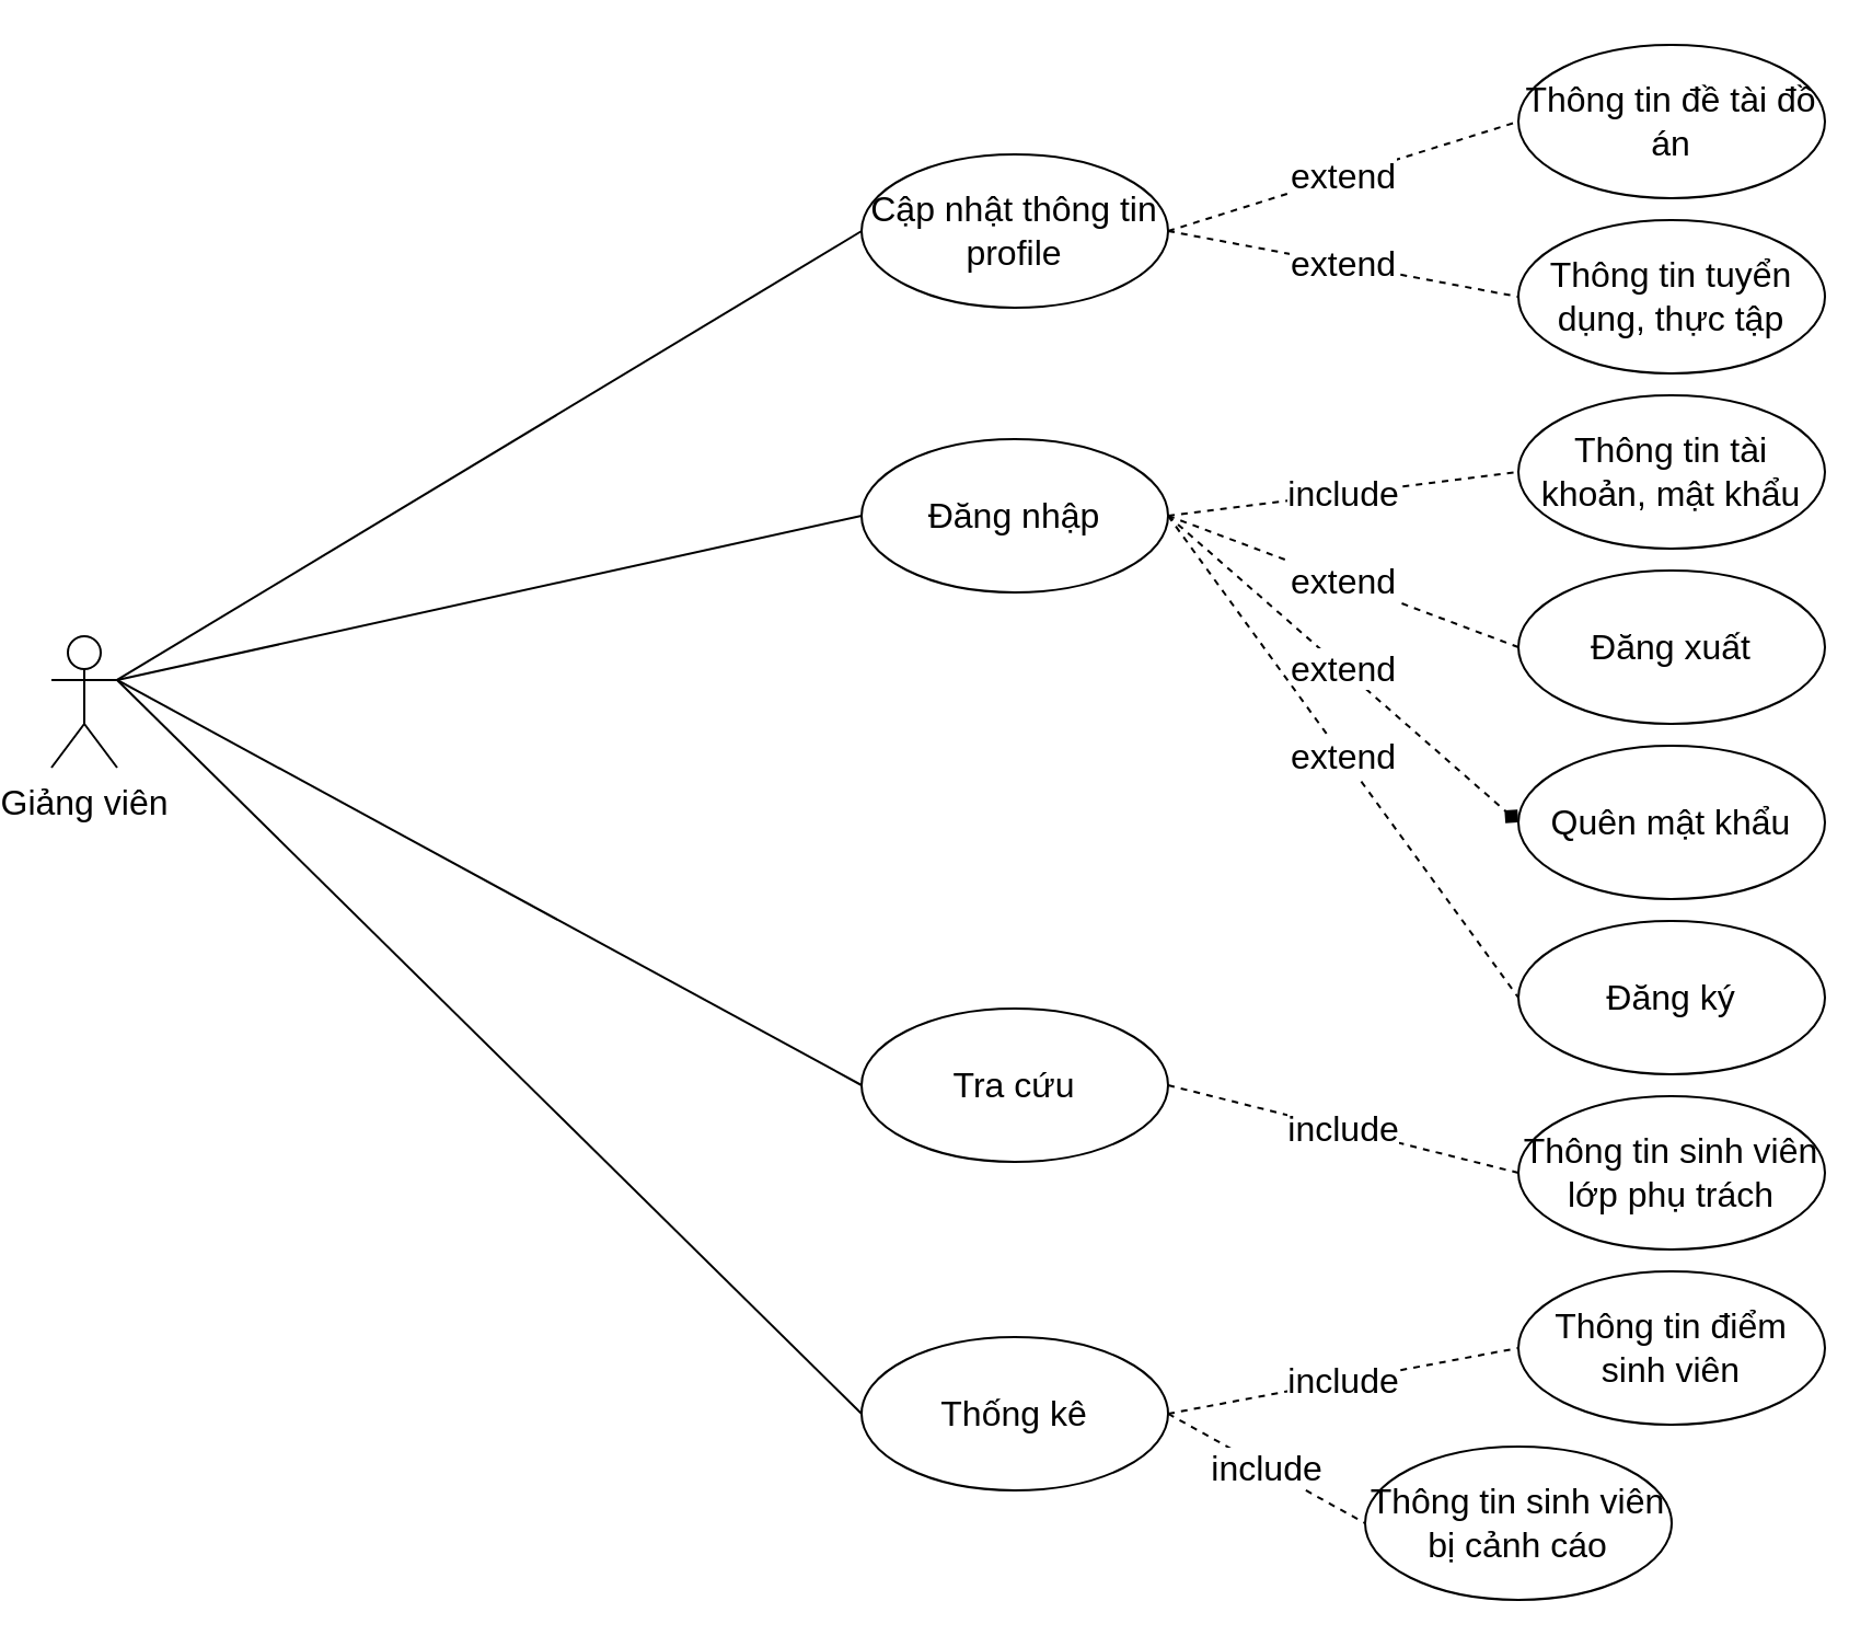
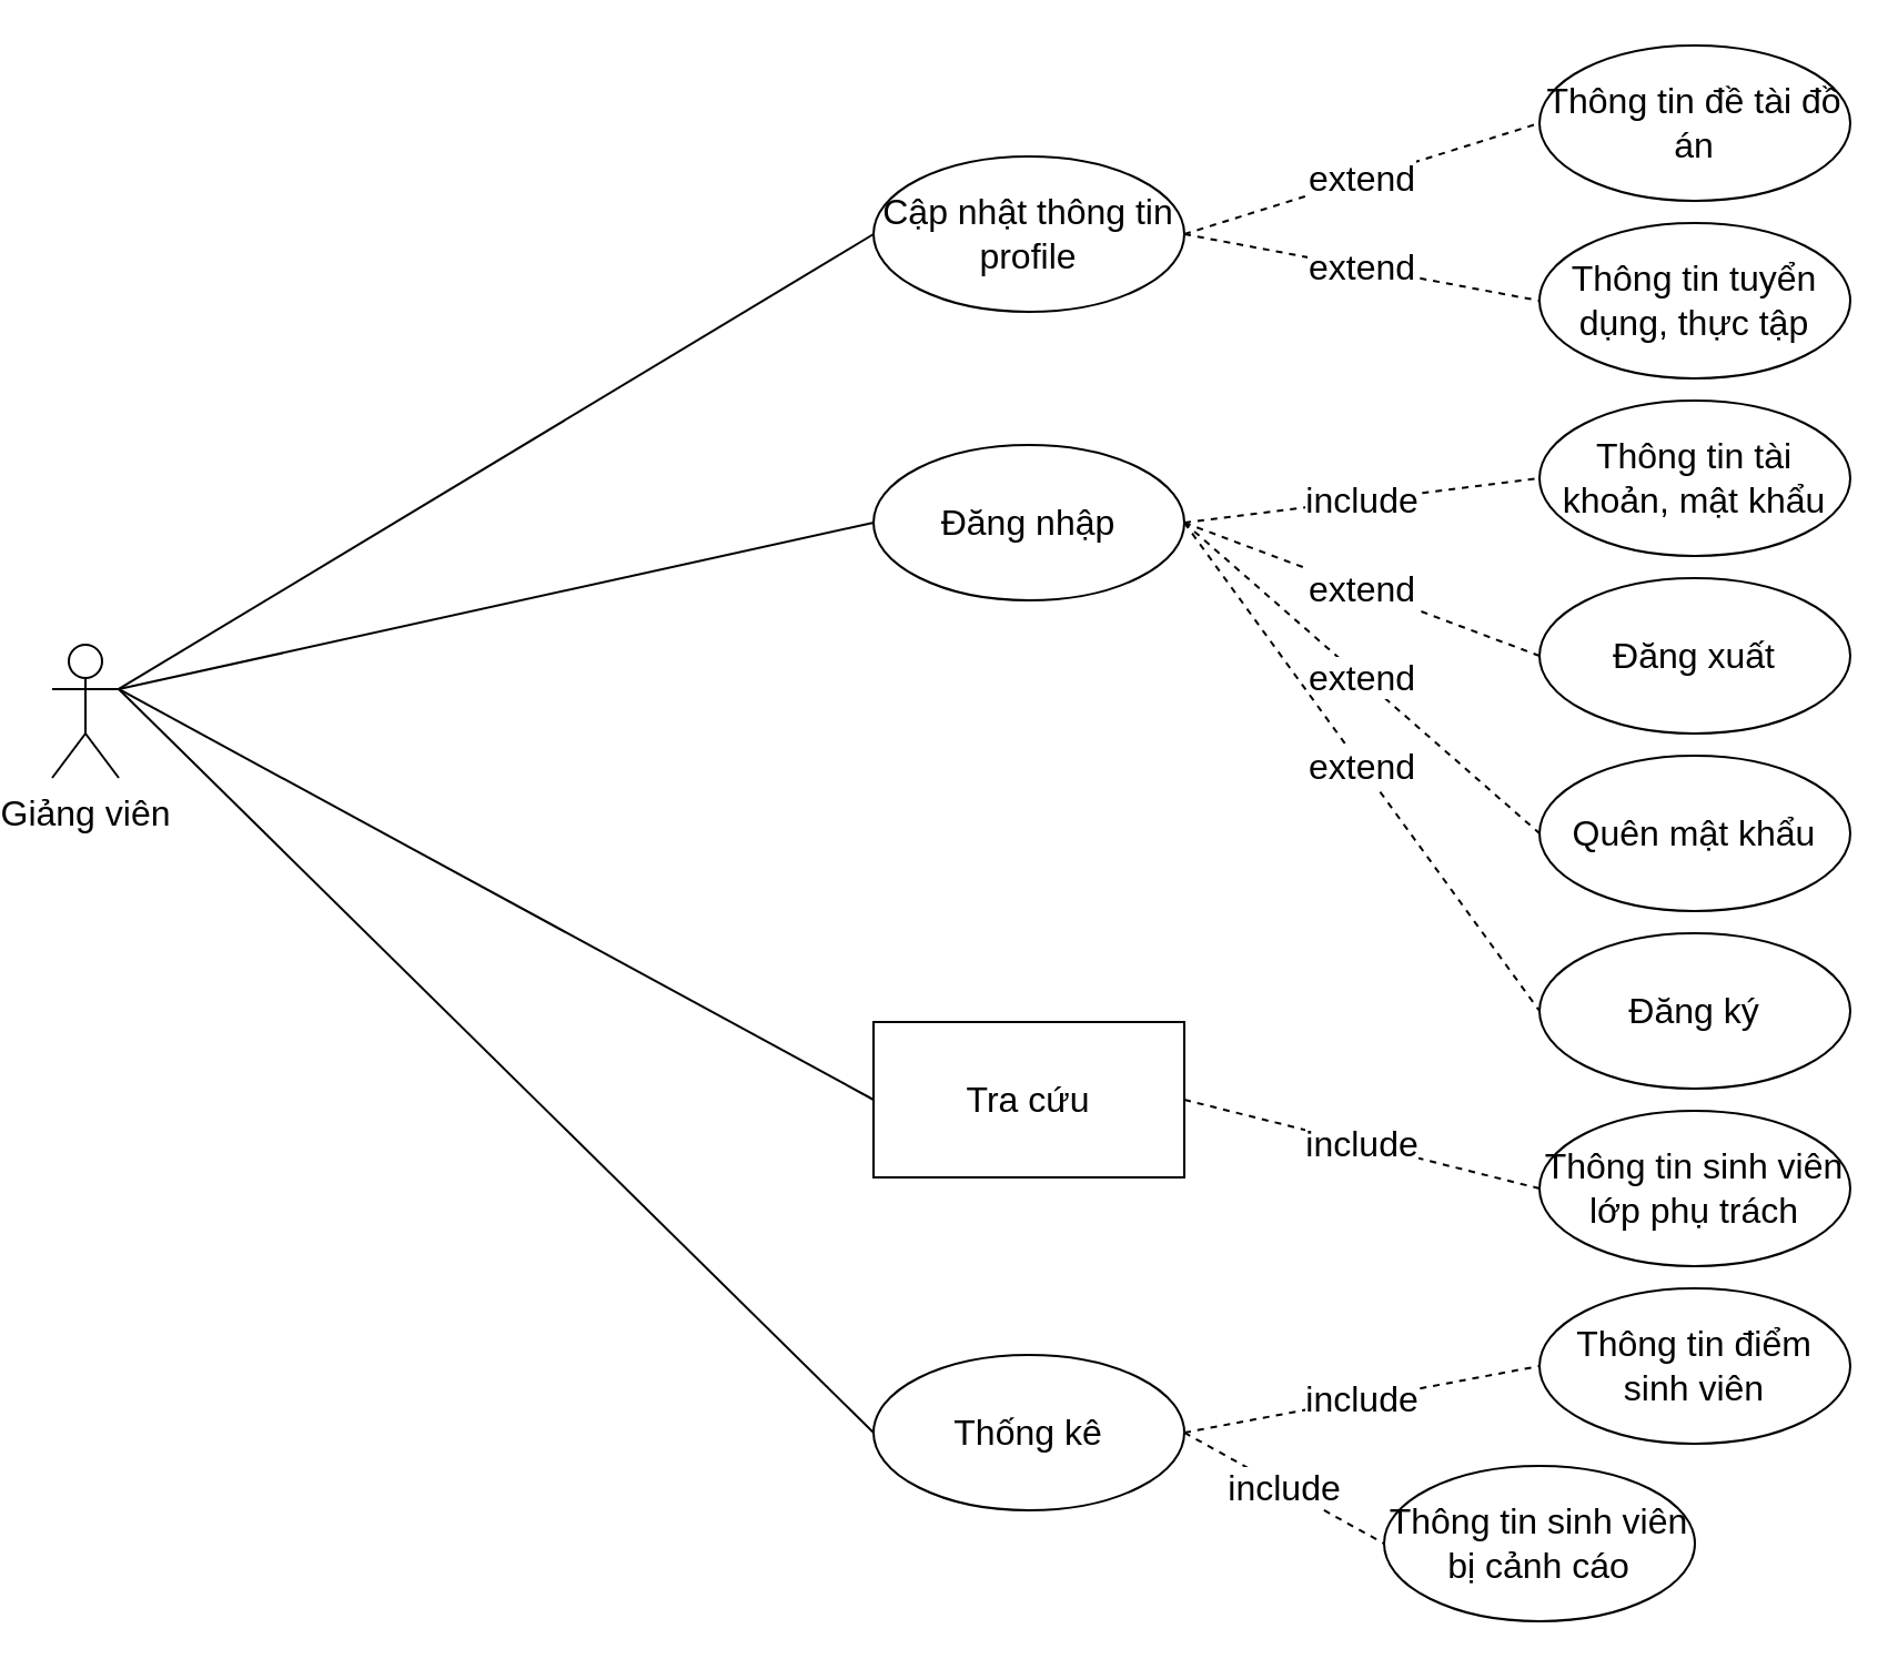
- <mxCell id="16" value="extend" style="endArrow=diamond;dashed=1;html=1;rounded=0;entryX=0;entryY=0.5;entryDx=0;entryDy=0;exitX=1;exitY=0.5;exitDx=0;exitDy=0;fontSize=16;" parent="1" source="4" target="15" edge="1"><mxGeometry width="50" height="50" relative="1" as="geometry"><mxPoint x="540" y="285" as="sourcePoint" /><mxPoint x="710" y="405" as="targetPoint" /></mxGeometry></mxCell>
+ <mxCell id="16" value="extend" style="endArrow=none;dashed=1;html=1;rounded=0;entryX=0;entryY=0.5;entryDx=0;entryDy=0;exitX=1;exitY=0.5;exitDx=0;exitDy=0;fontSize=16;" parent="1" source="4" target="15" edge="1"><mxGeometry width="50" height="50" relative="1" as="geometry"><mxPoint x="540" y="285" as="sourcePoint" /><mxPoint x="710" y="405" as="targetPoint" /></mxGeometry></mxCell>
- <mxCell id="6" value="Tra cứu" style="ellipse;whiteSpace=wrap;html=1;strokeWidth=1;fontSize=16;" parent="1" vertex="1"><mxGeometry x="390" y="460" width="140" height="70" as="geometry" /></mxCell>
+ <mxCell id="6" value="Tra cứu" style="whiteSpace=wrap;html=1;strokeWidth=1;fontSize=16;rounded=0;" parent="1" vertex="1"><mxGeometry x="390" y="460" width="140" height="70" as="geometry" /></mxCell>
